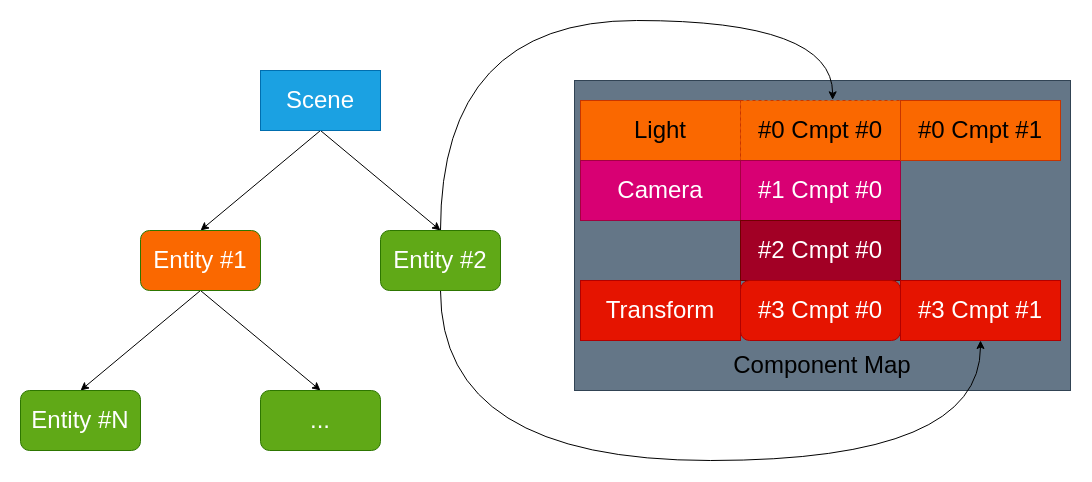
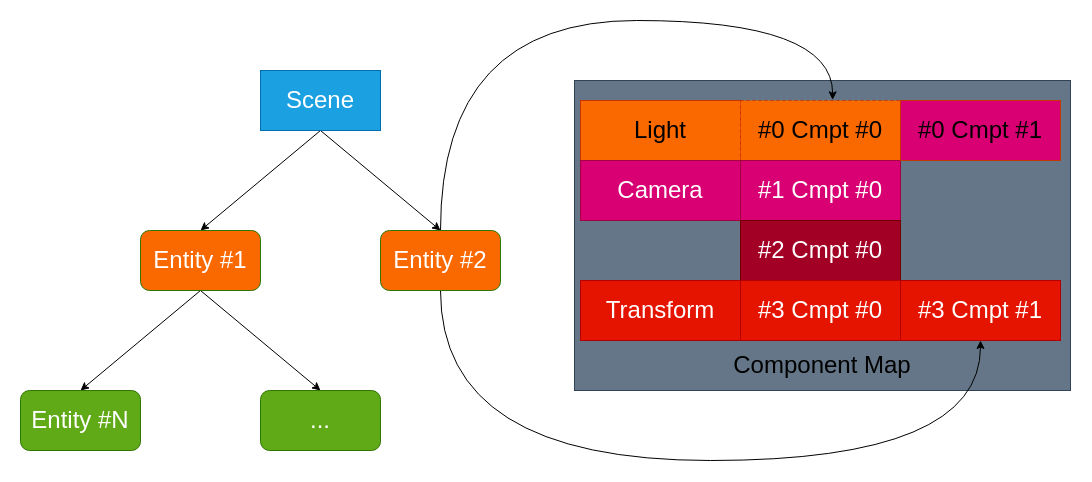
- <mxCell id="21" value="&lt;font style=&quot;font-size: 24px;&quot;&gt;#0 Cmpt #1&lt;/font&gt;" style="rounded=0;whiteSpace=wrap;html=1;fillColor=#fa6800;strokeColor=#C73500;fontColor=#000000;" vertex="1" parent="1"><mxGeometry x="900" y="100" width="160" height="60" as="geometry" /></mxCell>
+ <mxCell id="21" value="&lt;font style=&quot;font-size: 24px;&quot;&gt;#0 Cmpt #1&lt;/font&gt;" style="rounded=0;whiteSpace=wrap;html=1;fillColor=#d80073;strokeColor=#C73500;fontColor=#000000;" vertex="1" parent="1"><mxGeometry x="900" y="100" width="160" height="60" as="geometry" /></mxCell>
- <mxCell id="11" value="&lt;font style=&quot;font-size: 24px;&quot;&gt;Entity #2&lt;/font&gt;" style="rounded=1;whiteSpace=wrap;html=1;fillColor=#60a917;fontColor=#ffffff;strokeColor=#2D7600;" parent="1" vertex="1"><mxGeometry x="380" y="230" width="120" height="60" as="geometry" /></mxCell>
+ <mxCell id="11" value="&lt;font style=&quot;font-size: 24px;&quot;&gt;Entity #2&lt;/font&gt;" style="rounded=1;whiteSpace=wrap;html=1;fillColor=#fa6800;fontColor=#ffffff;strokeColor=#2D7600;" parent="1" vertex="1"><mxGeometry x="380" y="230" width="120" height="60" as="geometry" /></mxCell>
- <mxCell id="20" value="&lt;font style=&quot;font-size: 24px;&quot;&gt;#3 Cmpt #0&lt;/font&gt;" style="whiteSpace=wrap;html=1;fillColor=#e51400;fontColor=#ffffff;strokeColor=#B20000;rounded=1;" vertex="1" parent="1"><mxGeometry x="740" y="280" width="160" height="60" as="geometry" /></mxCell>
+ <mxCell id="20" value="&lt;font style=&quot;font-size: 24px;&quot;&gt;#3 Cmpt #0&lt;/font&gt;" style="rounded=0;whiteSpace=wrap;html=1;fillColor=#e51400;fontColor=#ffffff;strokeColor=#B20000;" vertex="1" parent="1"><mxGeometry x="740" y="280" width="160" height="60" as="geometry" /></mxCell>
